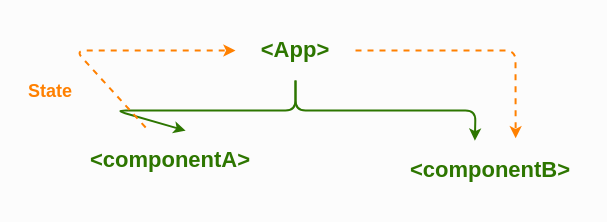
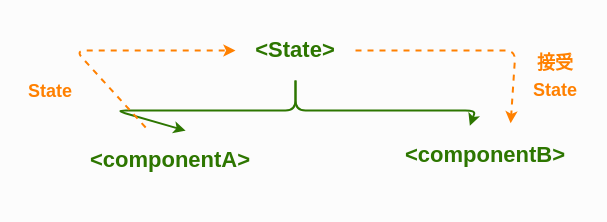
- <mxCell id="5" value="&lt;b style=&quot;font-size: 22px;&quot;&gt;&lt;font style=&quot;font-size: 22px;&quot;&gt;&amp;lt;App&amp;gt;&lt;/font&gt;&lt;/b&gt;" style="rounded=0;whiteSpace=wrap;html=1;fillColor=none;strokeColor=none;fontColor=#2D7600;fontSize=22;" vertex="1" parent="1"><mxGeometry x="235" y="20" width="120" height="60" as="geometry" /></mxCell>
+ <mxCell id="5" value="&lt;b style=&quot;font-size: 22px;&quot;&gt;&lt;font style=&quot;font-size: 22px;&quot;&gt;&amp;lt;State&amp;gt;&lt;/font&gt;&lt;/b&gt;" style="rounded=0;whiteSpace=wrap;html=1;fillColor=none;strokeColor=none;fontColor=#2D7600;fontSize=22;" vertex="1" parent="1"><mxGeometry x="235" y="20" width="120" height="60" as="geometry" /></mxCell>
+ <mxCell id="10" value="&lt;font color=&quot;#ff8000&quot; style=&quot;font-size: 18px;&quot;&gt;&lt;b&gt;接受State&lt;/b&gt;&lt;/font&gt;" style="text;html=1;strokeColor=none;fillColor=none;align=center;verticalAlign=middle;whiteSpace=wrap;rounded=0;fontFamily=Helvetica;fontSize=22;fontColor=#2D7600;" vertex="1" parent="1"><mxGeometry x="525" y="60" width="60" height="30" as="geometry" /></mxCell>
- <mxCell id="8" value="&lt;b style=&quot;font-size: 22px;&quot;&gt;&lt;font style=&quot;font-size: 22px;&quot;&gt;&amp;lt;&lt;/font&gt;&lt;/b&gt;&lt;b style=&quot;font-size: 22px;&quot;&gt;&lt;font style=&quot;font-size: 22px;&quot;&gt;component&lt;/font&gt;&lt;/b&gt;&lt;b style=&quot;font-size: 22px;&quot;&gt;&lt;font style=&quot;font-size: 22px;&quot;&gt;B&amp;gt;&lt;/font&gt;&lt;/b&gt;" style="rounded=0;whiteSpace=wrap;html=1;fillColor=none;strokeColor=none;fontColor=#2D7600;fontSize=22;" vertex="1" parent="1"><mxGeometry x="405" y="140" width="170" height="60" as="geometry" /></mxCell>
+ <mxCell id="8" value="&lt;b style=&quot;font-size: 22px;&quot;&gt;&lt;font style=&quot;font-size: 22px;&quot;&gt;&amp;lt;&lt;/font&gt;&lt;/b&gt;&lt;b style=&quot;font-size: 22px;&quot;&gt;&lt;font style=&quot;font-size: 22px;&quot;&gt;component&lt;/font&gt;&lt;/b&gt;&lt;b style=&quot;font-size: 22px;&quot;&gt;&lt;font style=&quot;font-size: 22px;&quot;&gt;B&amp;gt;&lt;/font&gt;&lt;/b&gt;" style="rounded=0;whiteSpace=wrap;html=1;fillColor=none;strokeColor=none;fontColor=#2D7600;fontSize=22;" vertex="1" parent="1"><mxGeometry x="400" y="125" width="170" height="60" as="geometry" /></mxCell>
